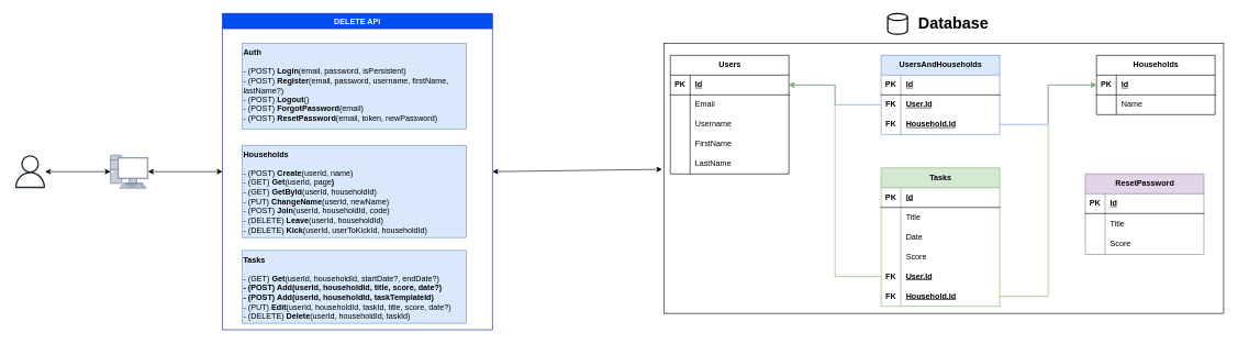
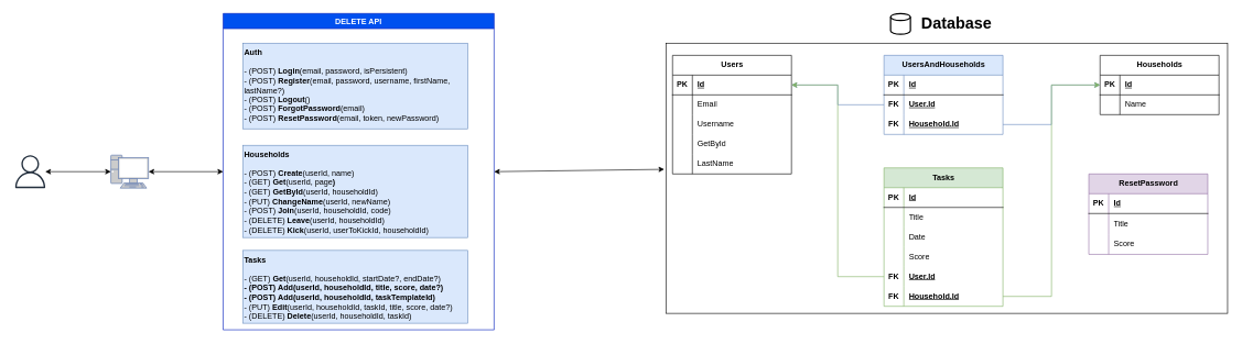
- <mxCell id="24" value="FirstName" style="shape=partialRectangle;connectable=0;fillColor=none;top=0;left=0;bottom=0;right=0;align=left;spacingLeft=6;overflow=hidden;whiteSpace=wrap;html=1;" parent="22" vertex="1"><mxGeometry x="30" width="150" height="30" as="geometry"><mxRectangle width="150" height="30" as="alternateBounds" /></mxGeometry></mxCell>
+ <mxCell id="24" value="GetById" style="shape=partialRectangle;connectable=0;fillColor=none;top=0;left=0;bottom=0;right=0;align=left;spacingLeft=6;overflow=hidden;whiteSpace=wrap;html=1;" parent="22" vertex="1"><mxGeometry x="30" width="150" height="30" as="geometry"><mxRectangle width="150" height="30" as="alternateBounds" /></mxGeometry></mxCell>
